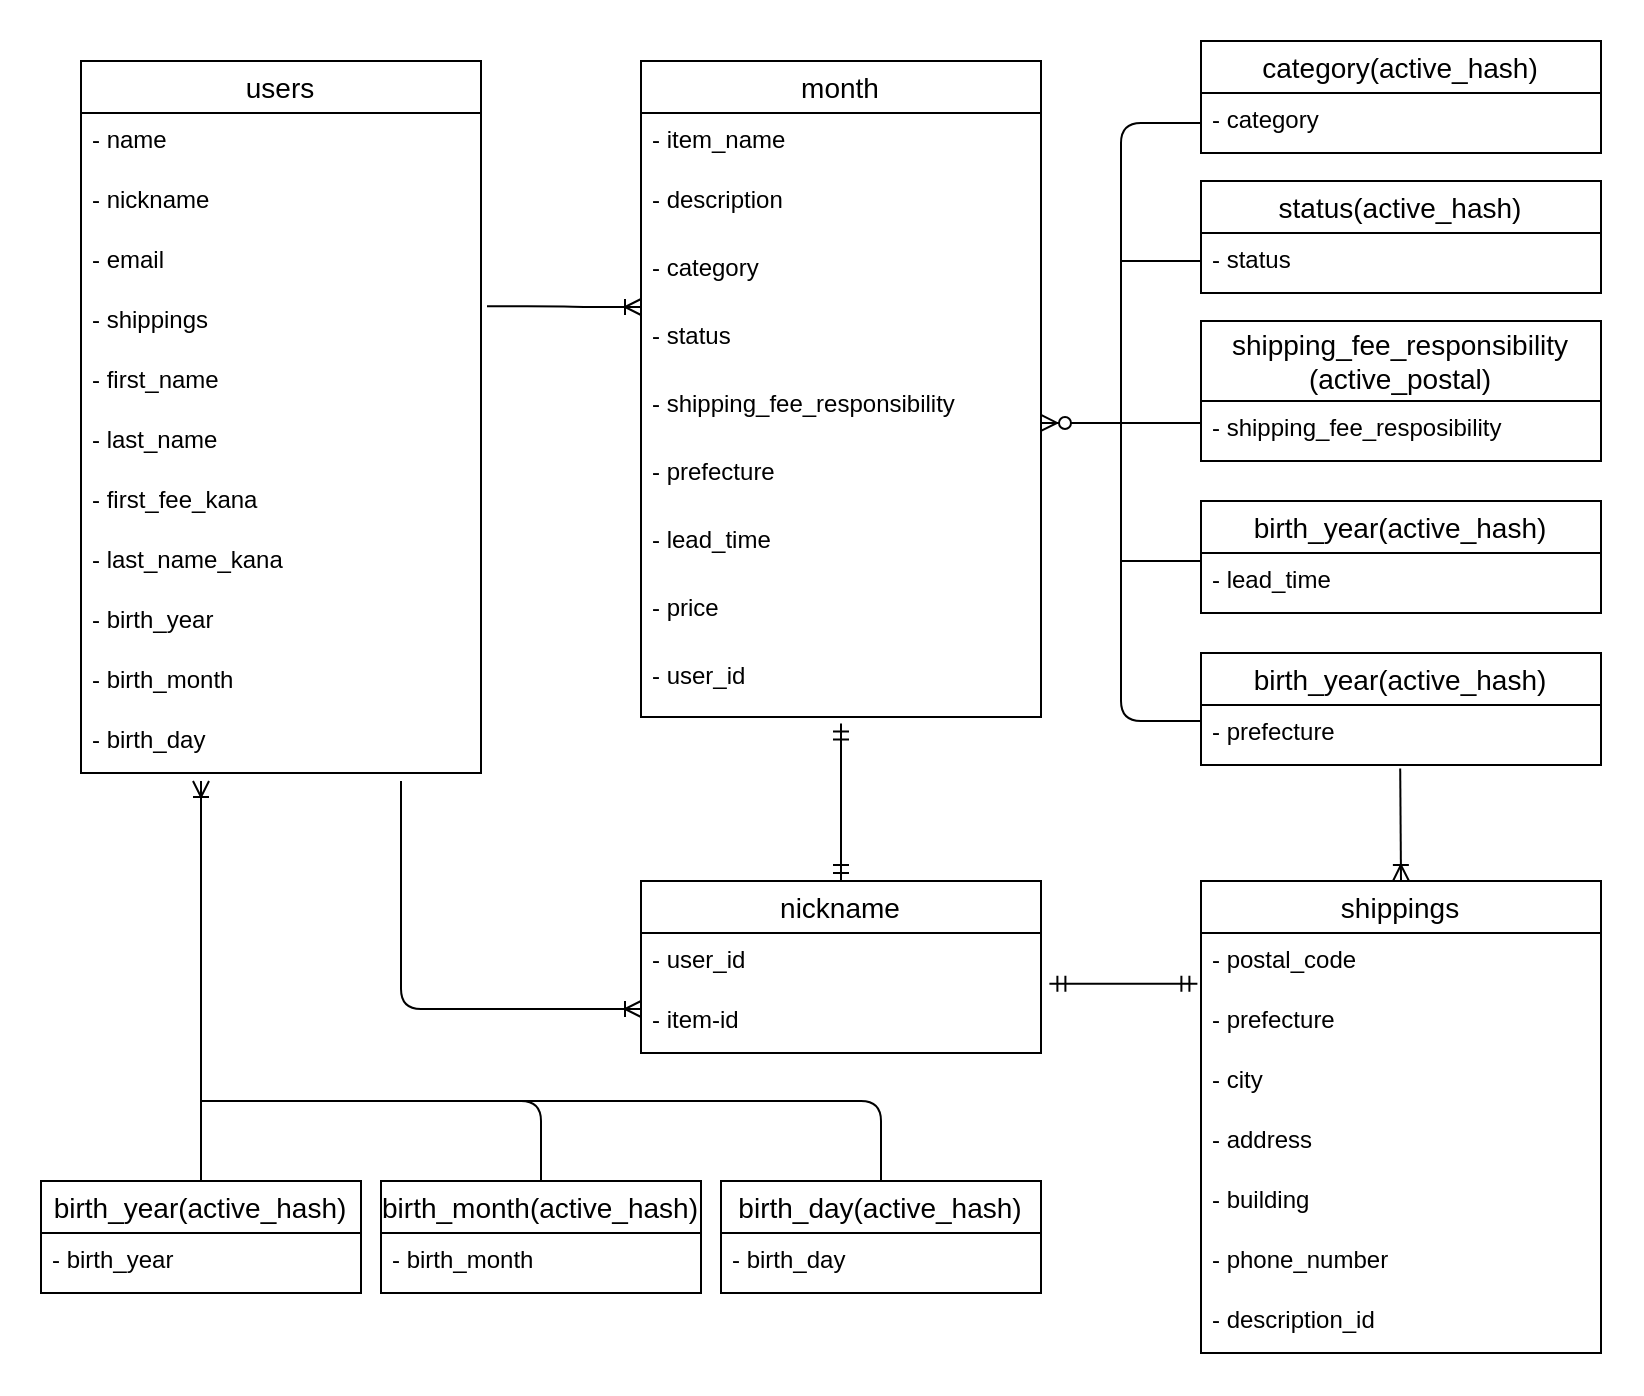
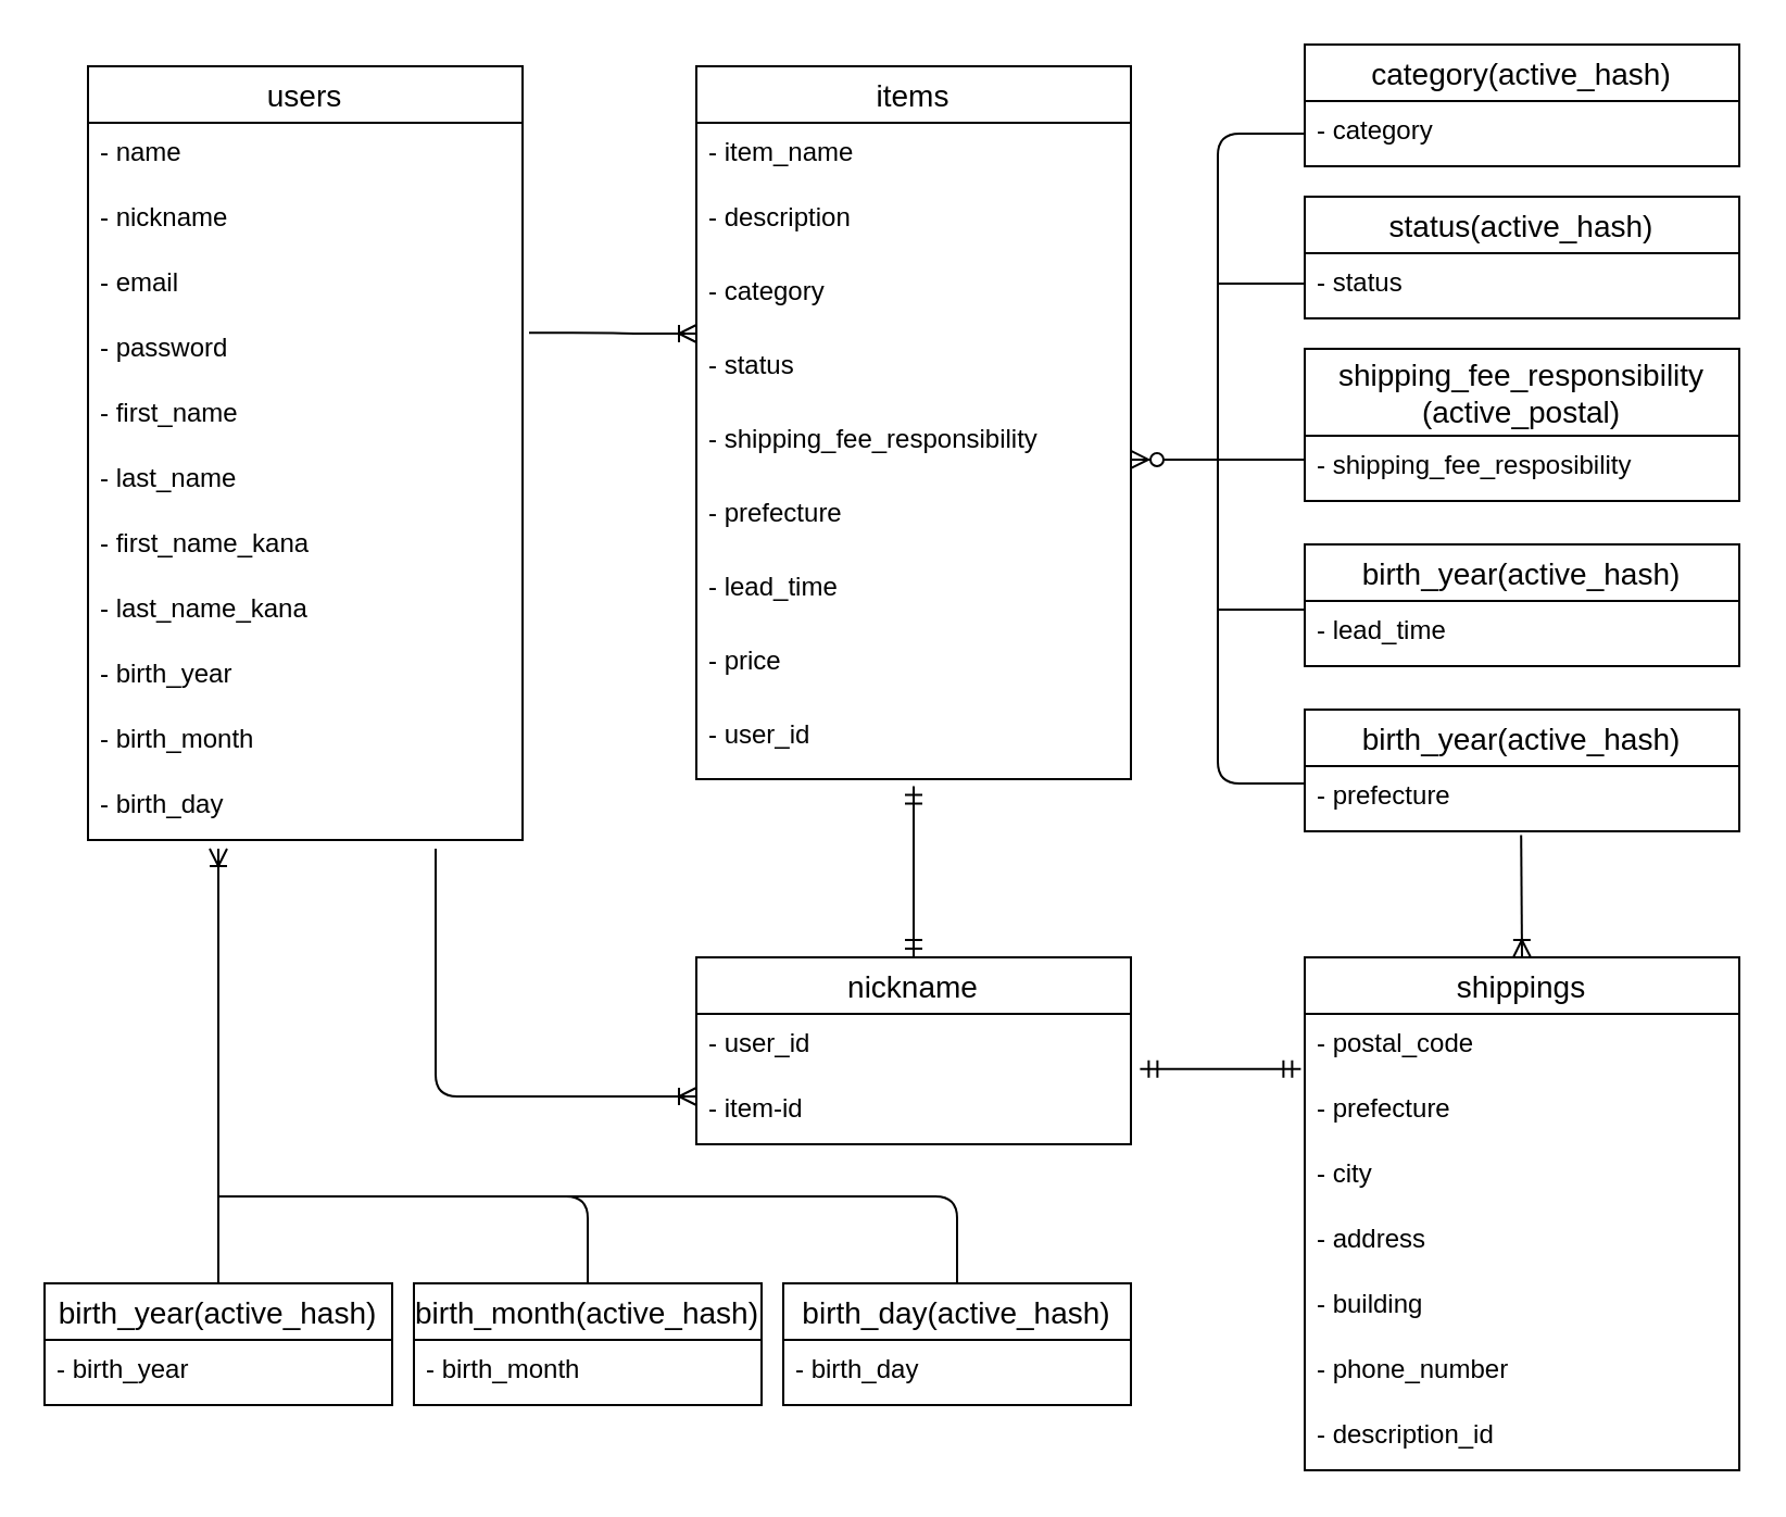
- <mxCell id="14" value="month" style="swimlane;fontStyle=0;childLayout=stackLayout;horizontal=1;startSize=26;horizontalStack=0;resizeParent=1;resizeParentMax=0;resizeLast=0;collapsible=1;marginBottom=0;align=center;fontSize=14;" vertex="1" parent="1"><mxGeometry x="320" y="30" width="200" height="328" as="geometry"><mxRectangle x="480" y="120" width="70" height="30" as="alternateBounds" /></mxGeometry></mxCell>
+ <mxCell id="14" value="items" style="swimlane;fontStyle=0;childLayout=stackLayout;horizontal=1;startSize=26;horizontalStack=0;resizeParent=1;resizeParentMax=0;resizeLast=0;collapsible=1;marginBottom=0;align=center;fontSize=14;" vertex="1" parent="1"><mxGeometry x="320" y="30" width="200" height="328" as="geometry"><mxRectangle x="480" y="120" width="70" height="30" as="alternateBounds" /></mxGeometry></mxCell>
- <mxCell id="6" value="- shippings" style="text;strokeColor=none;fillColor=none;spacingLeft=4;spacingRight=4;overflow=hidden;rotatable=0;points=[[0,0.5],[1,0.5]];portConstraint=eastwest;fontSize=12;" vertex="1" parent="2"><mxGeometry y="116" width="200" height="30" as="geometry" /></mxCell>
+ <mxCell id="6" value="- password" style="text;strokeColor=none;fillColor=none;spacingLeft=4;spacingRight=4;overflow=hidden;rotatable=0;points=[[0,0.5],[1,0.5]];portConstraint=eastwest;fontSize=12;" vertex="1" parent="2"><mxGeometry y="116" width="200" height="30" as="geometry" /></mxCell>
- <mxCell id="9" value="- first_fee_kana" style="text;strokeColor=none;fillColor=none;spacingLeft=4;spacingRight=4;overflow=hidden;rotatable=0;points=[[0,0.5],[1,0.5]];portConstraint=eastwest;fontSize=12;" vertex="1" parent="2"><mxGeometry y="206" width="200" height="30" as="geometry" /></mxCell>
+ <mxCell id="9" value="- first_name_kana" style="text;strokeColor=none;fillColor=none;spacingLeft=4;spacingRight=4;overflow=hidden;rotatable=0;points=[[0,0.5],[1,0.5]];portConstraint=eastwest;fontSize=12;" vertex="1" parent="2"><mxGeometry y="206" width="200" height="30" as="geometry" /></mxCell>
